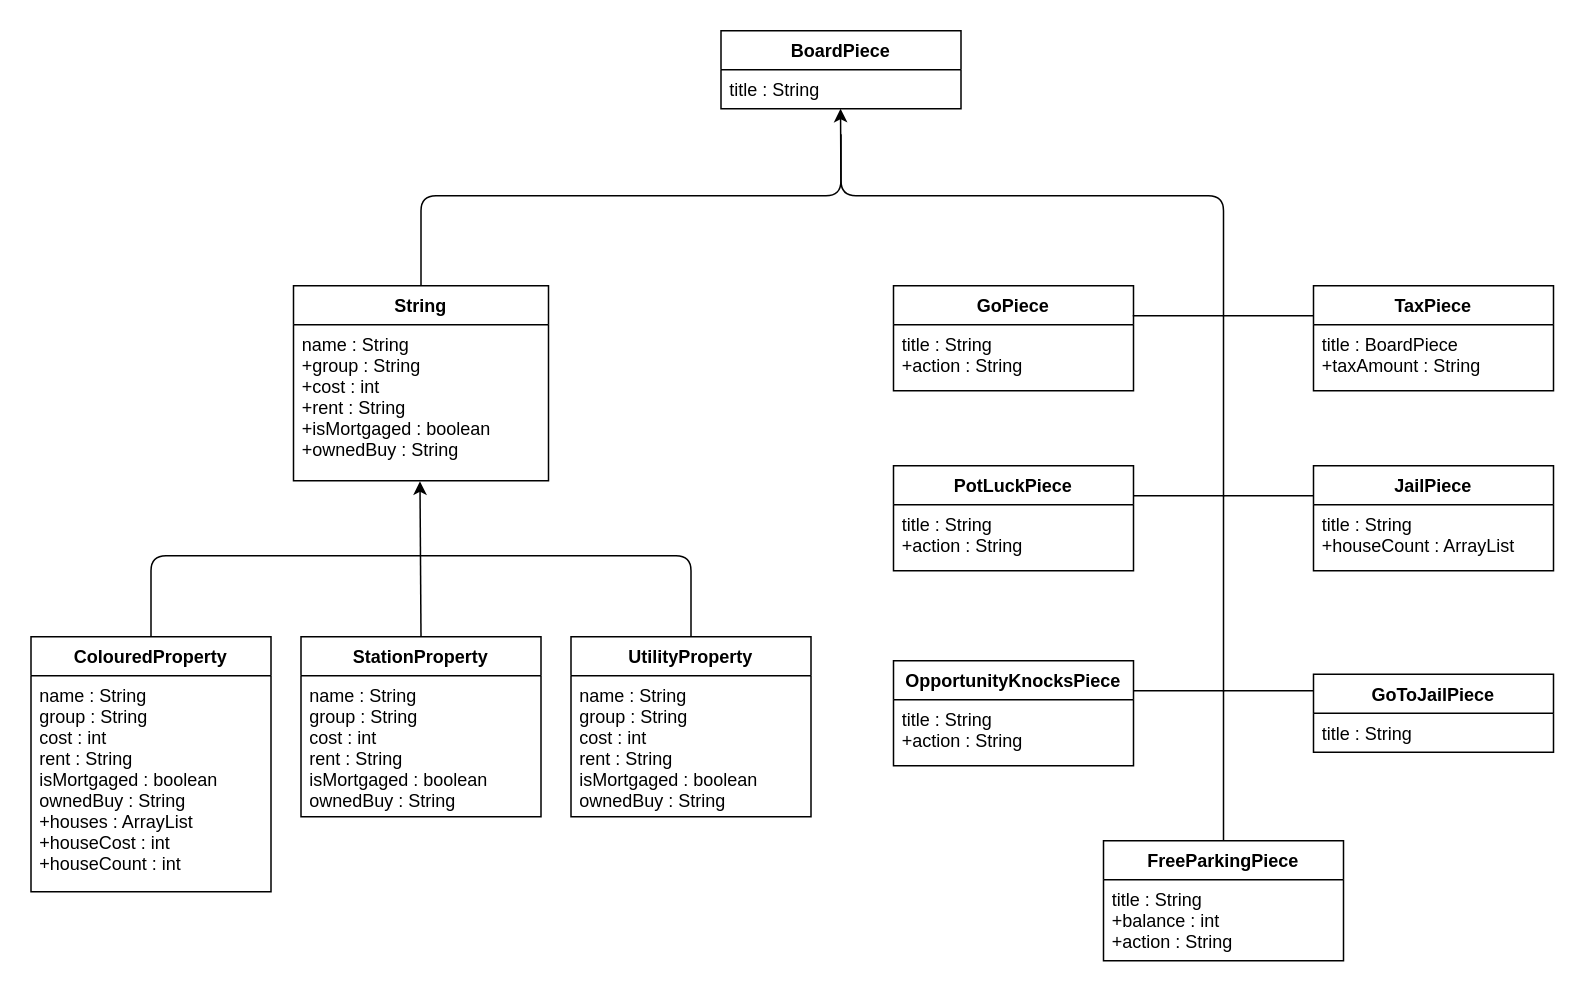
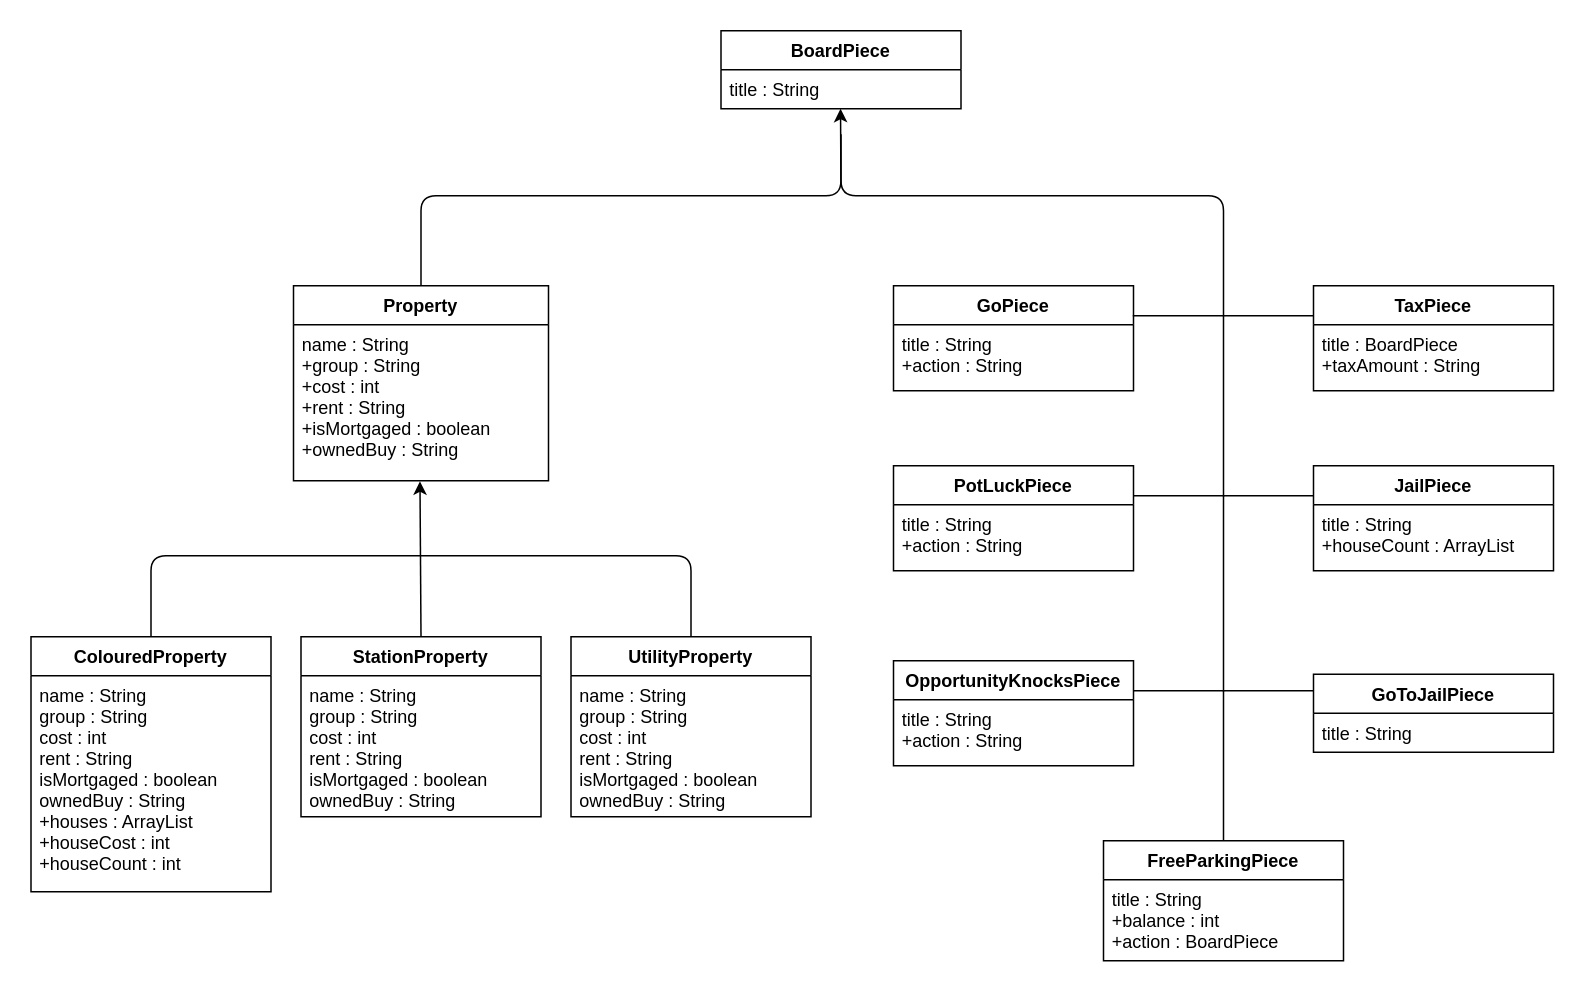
- <mxCell id="10" value="String" style="swimlane;fontStyle=1;align=center;verticalAlign=top;childLayout=stackLayout;horizontal=1;startSize=26;horizontalStack=0;resizeParent=1;resizeParentMax=0;resizeLast=0;collapsible=1;marginBottom=0;" vertex="1" parent="1"><mxGeometry x="195" y="190" width="170" height="130" as="geometry" /></mxCell>
+ <mxCell id="10" value="Property" style="swimlane;fontStyle=1;align=center;verticalAlign=top;childLayout=stackLayout;horizontal=1;startSize=26;horizontalStack=0;resizeParent=1;resizeParentMax=0;resizeLast=0;collapsible=1;marginBottom=0;" vertex="1" parent="1"><mxGeometry x="195" y="190" width="170" height="130" as="geometry" /></mxCell>
- <mxCell id="22" value="title : String&#10;+balance : int&#10;+action : String" style="text;strokeColor=none;fillColor=none;align=left;verticalAlign=top;spacingLeft=4;spacingRight=4;overflow=hidden;rotatable=0;points=[[0,0.5],[1,0.5]];portConstraint=eastwest;" vertex="1" parent="21"><mxGeometry y="26" width="160" height="54" as="geometry" /></mxCell>
+ <mxCell id="22" value="title : String&#10;+balance : int&#10;+action : BoardPiece" style="text;strokeColor=none;fillColor=none;align=left;verticalAlign=top;spacingLeft=4;spacingRight=4;overflow=hidden;rotatable=0;points=[[0,0.5],[1,0.5]];portConstraint=eastwest;" vertex="1" parent="21"><mxGeometry y="26" width="160" height="54" as="geometry" /></mxCell>
